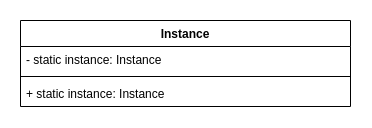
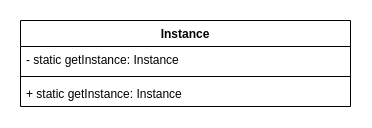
- <mxCell id="3" value="- static instance: Instance" style="text;strokeColor=none;fillColor=none;align=left;verticalAlign=top;spacingLeft=4;spacingRight=4;overflow=hidden;rotatable=0;points=[[0,0.5],[1,0.5]];portConstraint=eastwest;" vertex="1" parent="2"><mxGeometry y="26" width="330" height="26" as="geometry" /></mxCell>
+ <mxCell id="3" value="- static getInstance: Instance" style="text;strokeColor=none;fillColor=none;align=left;verticalAlign=top;spacingLeft=4;spacingRight=4;overflow=hidden;rotatable=0;points=[[0,0.5],[1,0.5]];portConstraint=eastwest;" vertex="1" parent="2"><mxGeometry y="26" width="330" height="26" as="geometry" /></mxCell>
- <mxCell id="5" value="+ static instance: Instance" style="text;strokeColor=none;fillColor=none;align=left;verticalAlign=top;spacingLeft=4;spacingRight=4;overflow=hidden;rotatable=0;points=[[0,0.5],[1,0.5]];portConstraint=eastwest;" vertex="1" parent="2"><mxGeometry y="60" width="330" height="26" as="geometry" /></mxCell>
+ <mxCell id="5" value="+ static getInstance: Instance" style="text;strokeColor=none;fillColor=none;align=left;verticalAlign=top;spacingLeft=4;spacingRight=4;overflow=hidden;rotatable=0;points=[[0,0.5],[1,0.5]];portConstraint=eastwest;" vertex="1" parent="2"><mxGeometry y="60" width="330" height="26" as="geometry" /></mxCell>
